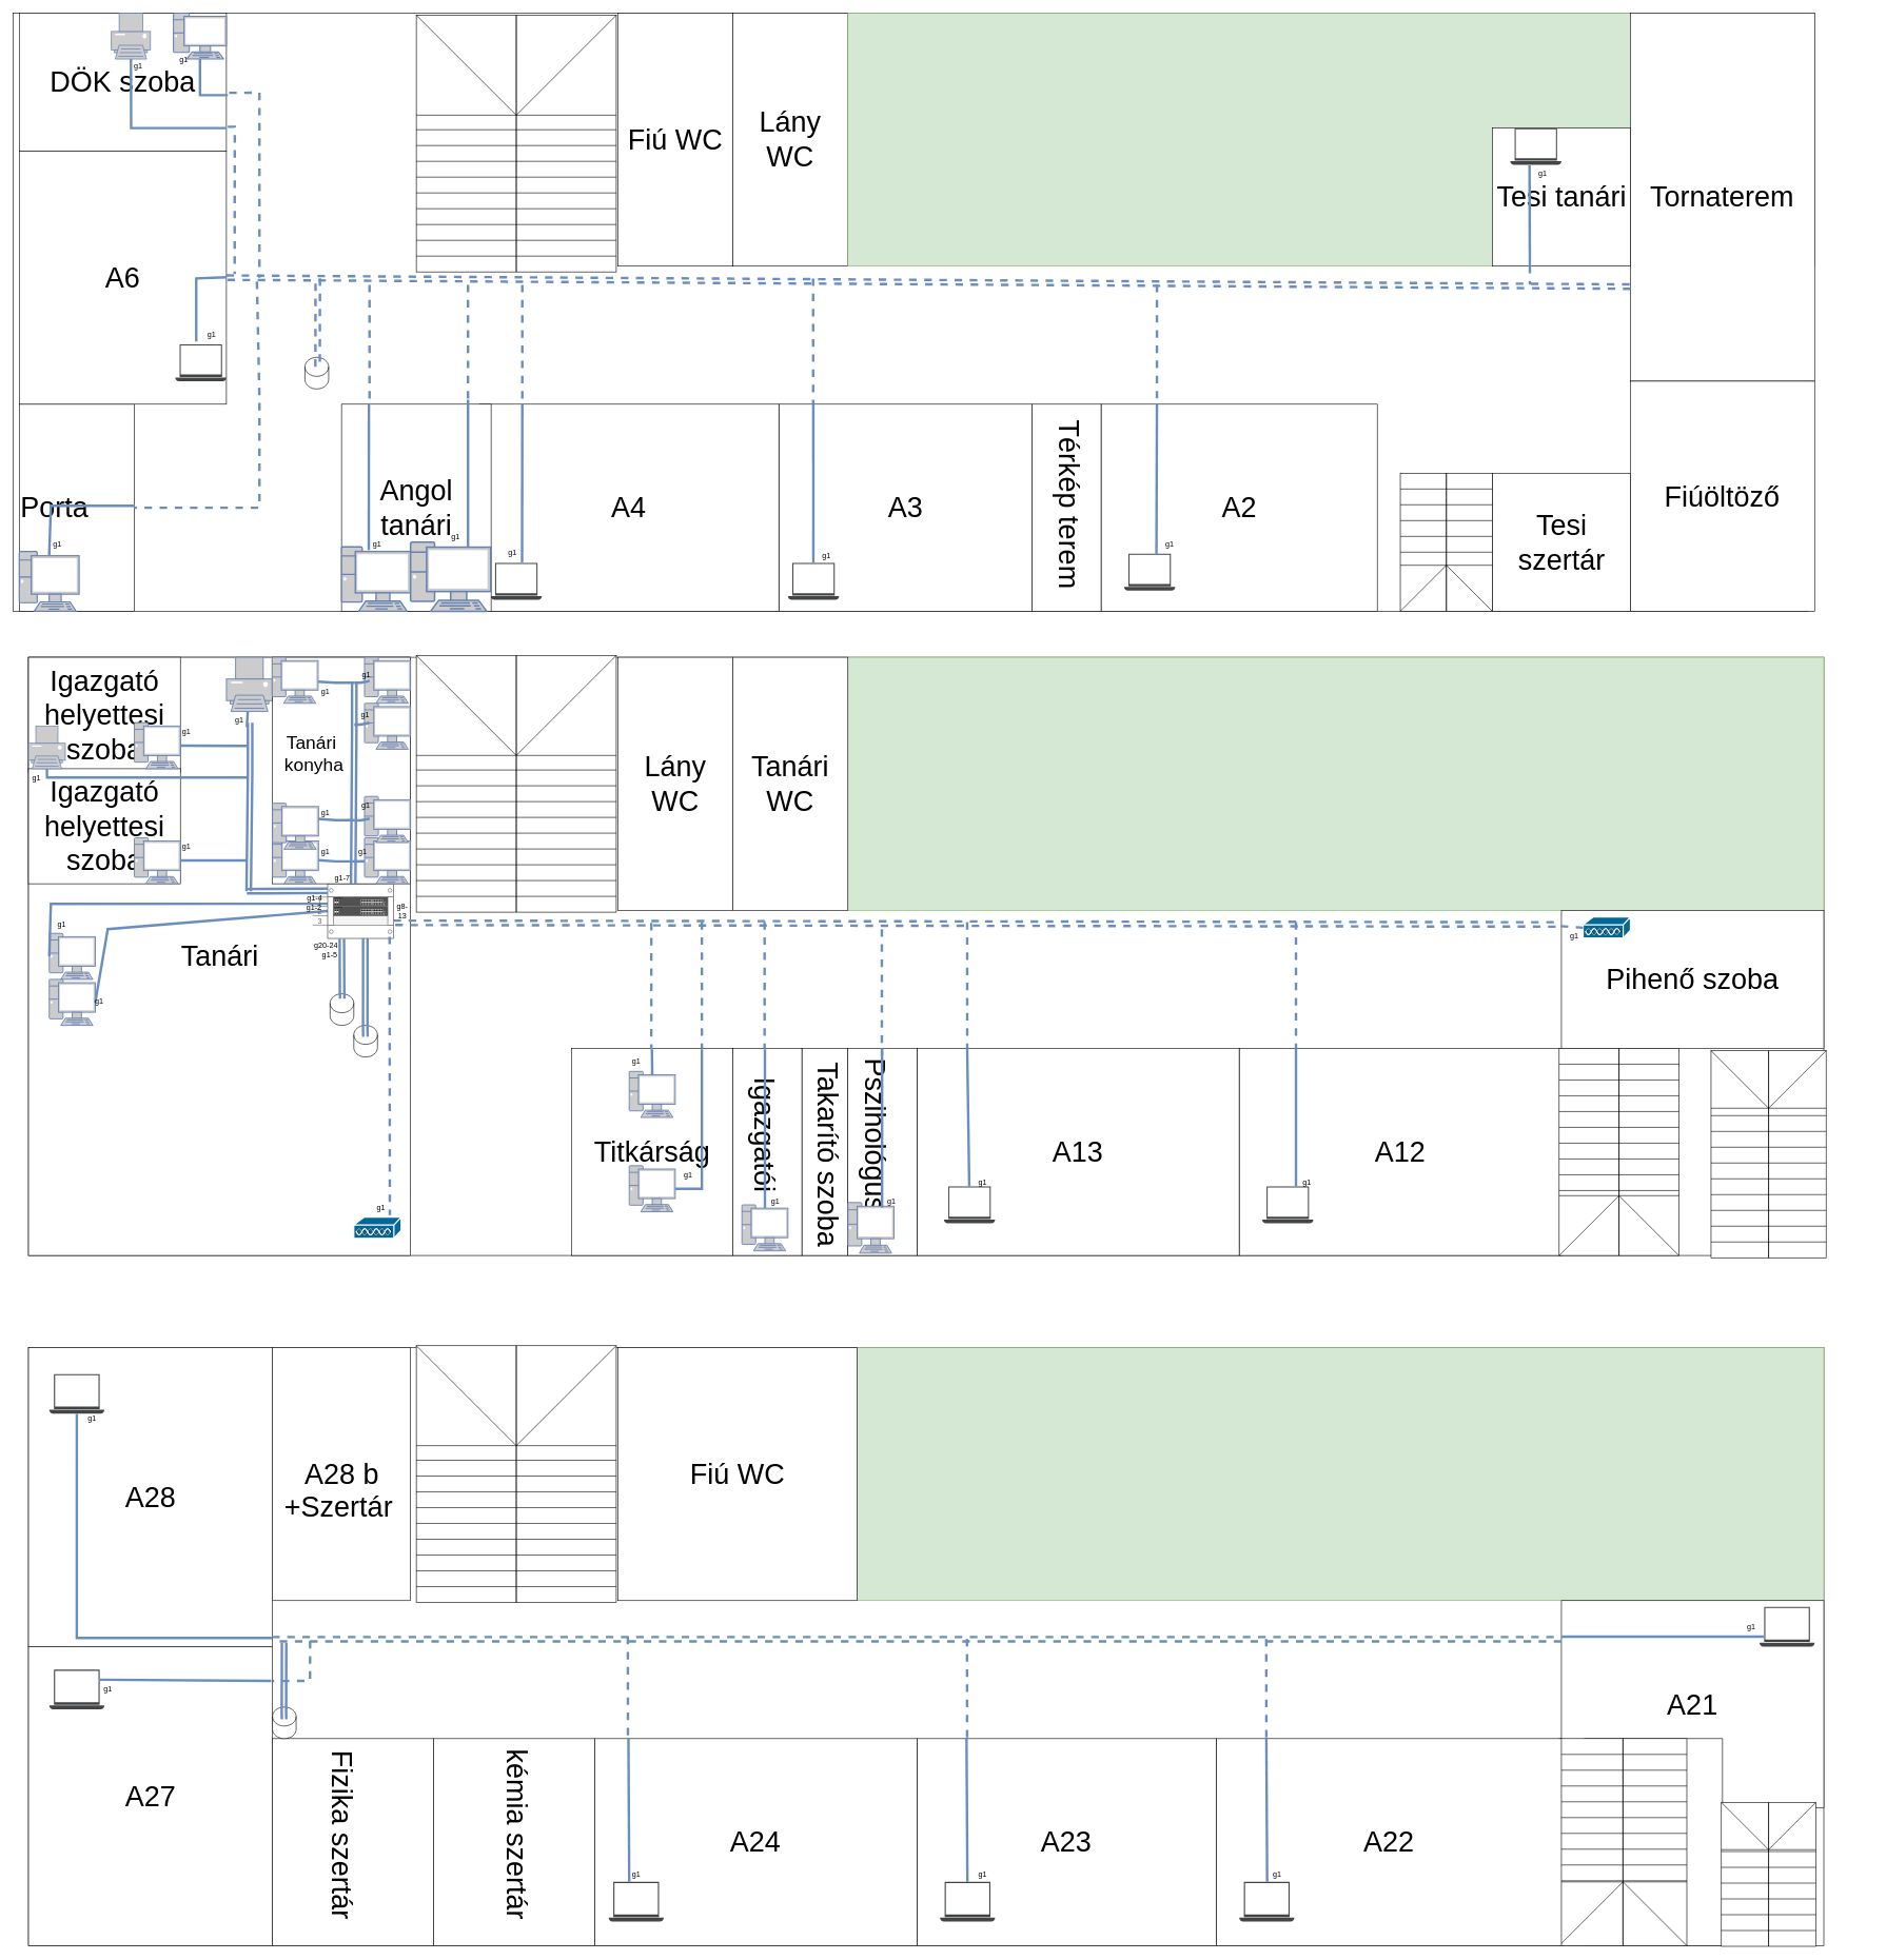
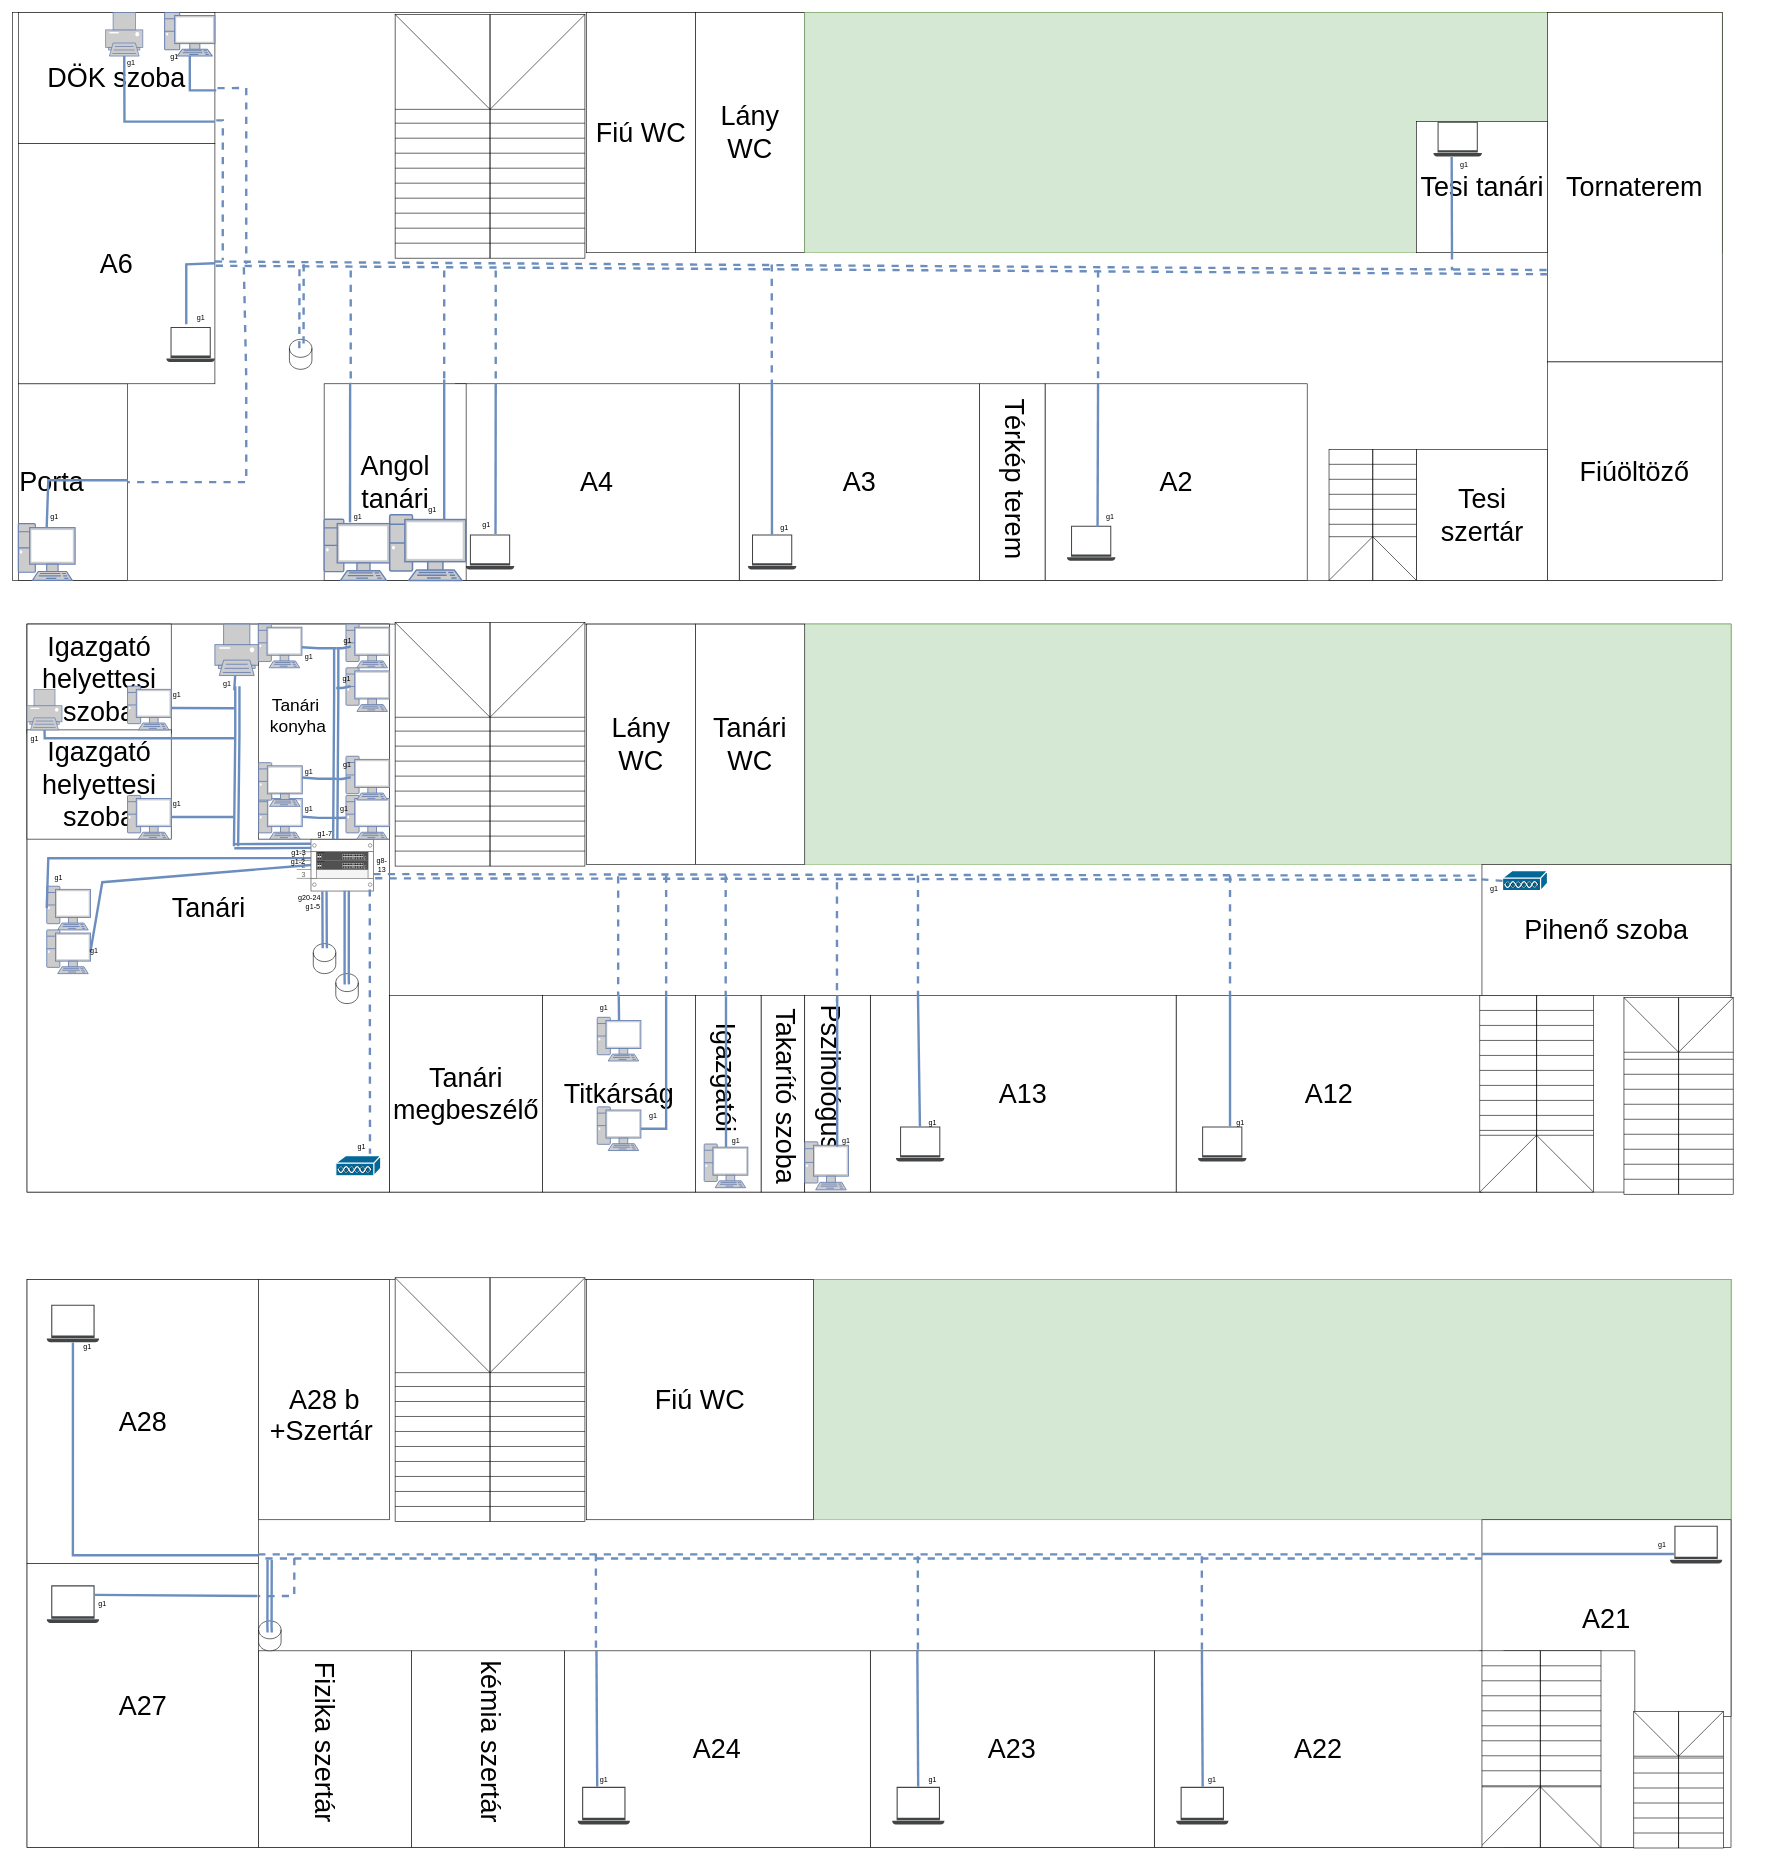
- <mxCell id="209" value="g1-4" style="text;html=1;align=center;verticalAlign=middle;resizable=0;points=[];autosize=1;strokeColor=none;fillColor=none;" vertex="1" parent="1"><mxGeometry x="471.77" y="1406" width="50" height="30" as="geometry" /></mxCell>
+ <mxCell id="209" value="g1-3" style="text;html=1;align=center;verticalAlign=middle;resizable=0;points=[];autosize=1;strokeColor=none;fillColor=none;" vertex="1" parent="1"><mxGeometry x="471.77" y="1406" width="50" height="30" as="geometry" /></mxCell>
+ <mxCell id="33" value="Tanári megbeszélő" style="whiteSpace=wrap;html=1;container=0;fontSize=45;" vertex="1" parent="1"><mxGeometry x="649.099" y="1658.788" width="254.923" height="327.758" as="geometry" /></mxCell>
